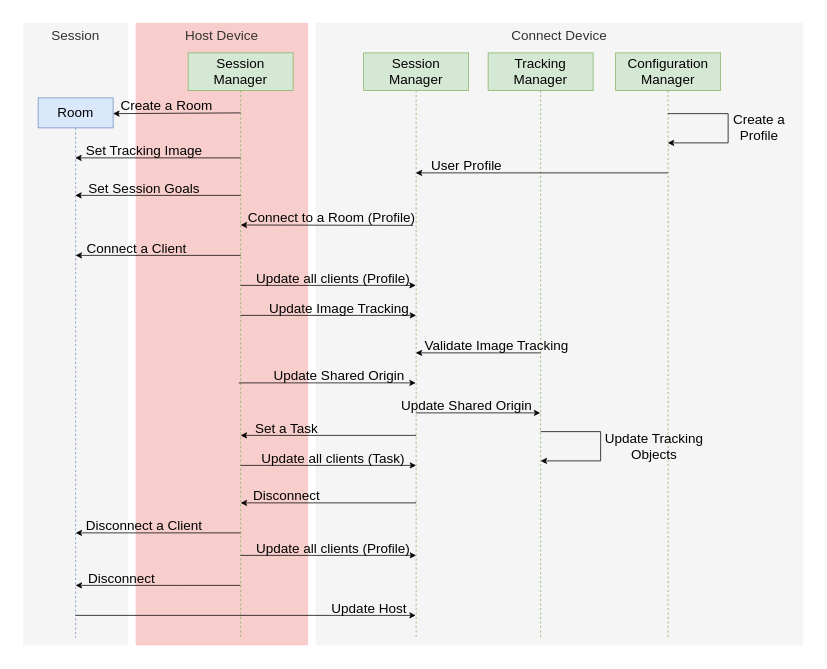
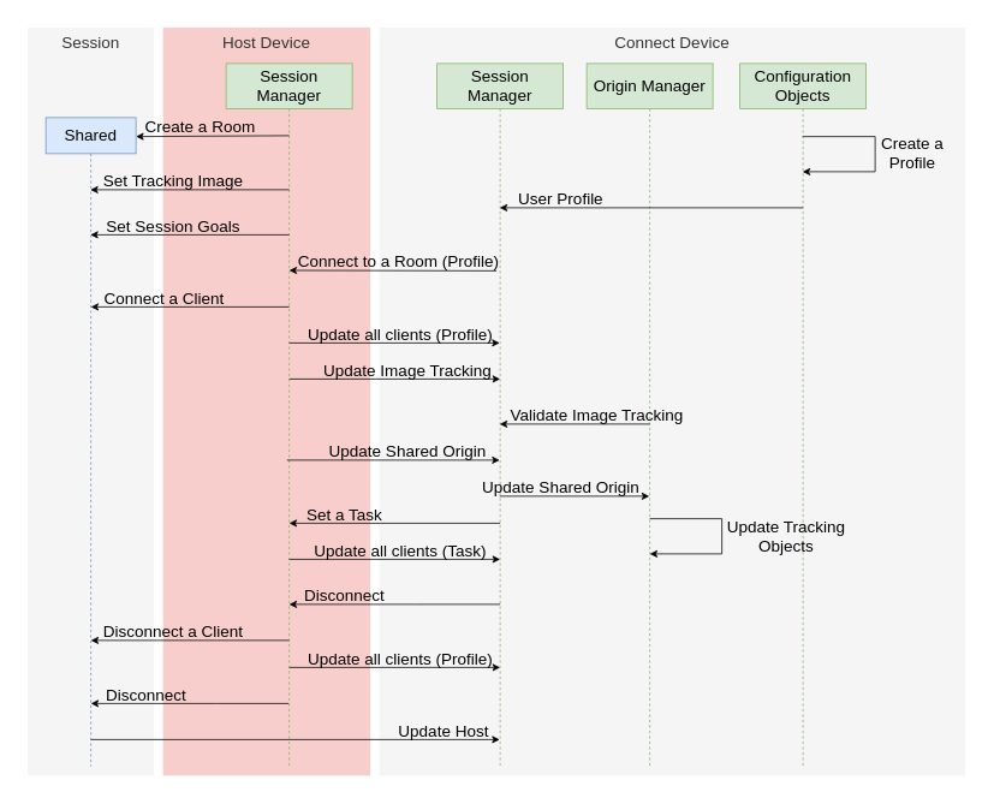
- <mxCell id="15" value="Tracking Manager" style="shape=umlLifeline;perimeter=lifelinePerimeter;whiteSpace=wrap;html=1;container=1;dropTarget=0;collapsible=0;recursiveResize=0;outlineConnect=0;portConstraint=eastwest;newEdgeStyle={&quot;curved&quot;:0,&quot;rounded&quot;:0};fontSize=18;size=50;fillColor=#d5e8d4;strokeColor=#82b366;" parent="1" vertex="1"><mxGeometry x="650" y="70" width="140" height="780" as="geometry" /></mxCell>
+ <mxCell id="15" value="Origin Manager" style="shape=umlLifeline;perimeter=lifelinePerimeter;whiteSpace=wrap;html=1;container=1;dropTarget=0;collapsible=0;recursiveResize=0;outlineConnect=0;portConstraint=eastwest;newEdgeStyle={&quot;curved&quot;:0,&quot;rounded&quot;:0};fontSize=18;size=50;fillColor=#d5e8d4;strokeColor=#82b366;" parent="1" vertex="1"><mxGeometry x="650" y="70" width="140" height="780" as="geometry" /></mxCell>
- <mxCell id="16" value="Configuration&lt;div&gt;Manager&lt;/div&gt;" style="shape=umlLifeline;perimeter=lifelinePerimeter;whiteSpace=wrap;html=1;container=1;dropTarget=0;collapsible=0;recursiveResize=0;outlineConnect=0;portConstraint=eastwest;newEdgeStyle={&quot;curved&quot;:0,&quot;rounded&quot;:0};fontSize=18;size=50;fillColor=#d5e8d4;strokeColor=#82b366;" parent="1" vertex="1"><mxGeometry x="820" y="70" width="140" height="780" as="geometry" /></mxCell>
+ <mxCell id="16" value="Configuration&lt;div&gt;Objects&lt;/div&gt;" style="shape=umlLifeline;perimeter=lifelinePerimeter;whiteSpace=wrap;html=1;container=1;dropTarget=0;collapsible=0;recursiveResize=0;outlineConnect=0;portConstraint=eastwest;newEdgeStyle={&quot;curved&quot;:0,&quot;rounded&quot;:0};fontSize=18;size=50;fillColor=#d5e8d4;strokeColor=#82b366;" parent="1" vertex="1"><mxGeometry x="820" y="70" width="140" height="780" as="geometry" /></mxCell>
- <mxCell id="7" value="Room" style="shape=umlLifeline;perimeter=lifelinePerimeter;whiteSpace=wrap;html=1;container=1;dropTarget=0;collapsible=0;recursiveResize=0;outlineConnect=0;portConstraint=eastwest;newEdgeStyle={&quot;curved&quot;:0,&quot;rounded&quot;:0};fontSize=18;fillColor=#dae8fc;strokeColor=#6c8ebf;" parent="1" vertex="1"><mxGeometry x="50" y="130" width="100" height="720" as="geometry" /></mxCell>
+ <mxCell id="7" value="Shared" style="shape=umlLifeline;perimeter=lifelinePerimeter;whiteSpace=wrap;html=1;container=1;dropTarget=0;collapsible=0;recursiveResize=0;outlineConnect=0;portConstraint=eastwest;newEdgeStyle={&quot;curved&quot;:0,&quot;rounded&quot;:0};fontSize=18;fillColor=#dae8fc;strokeColor=#6c8ebf;" parent="1" vertex="1"><mxGeometry x="50" y="130" width="100" height="720" as="geometry" /></mxCell>
